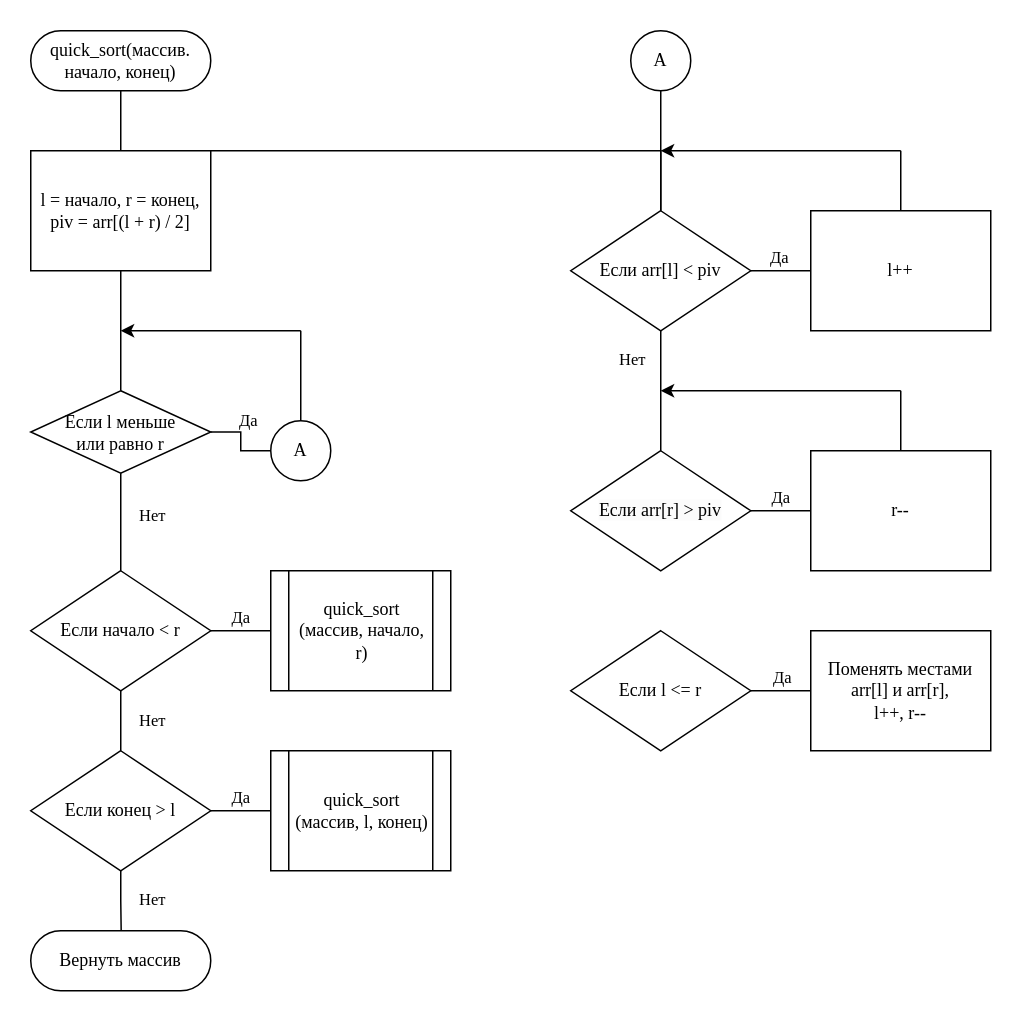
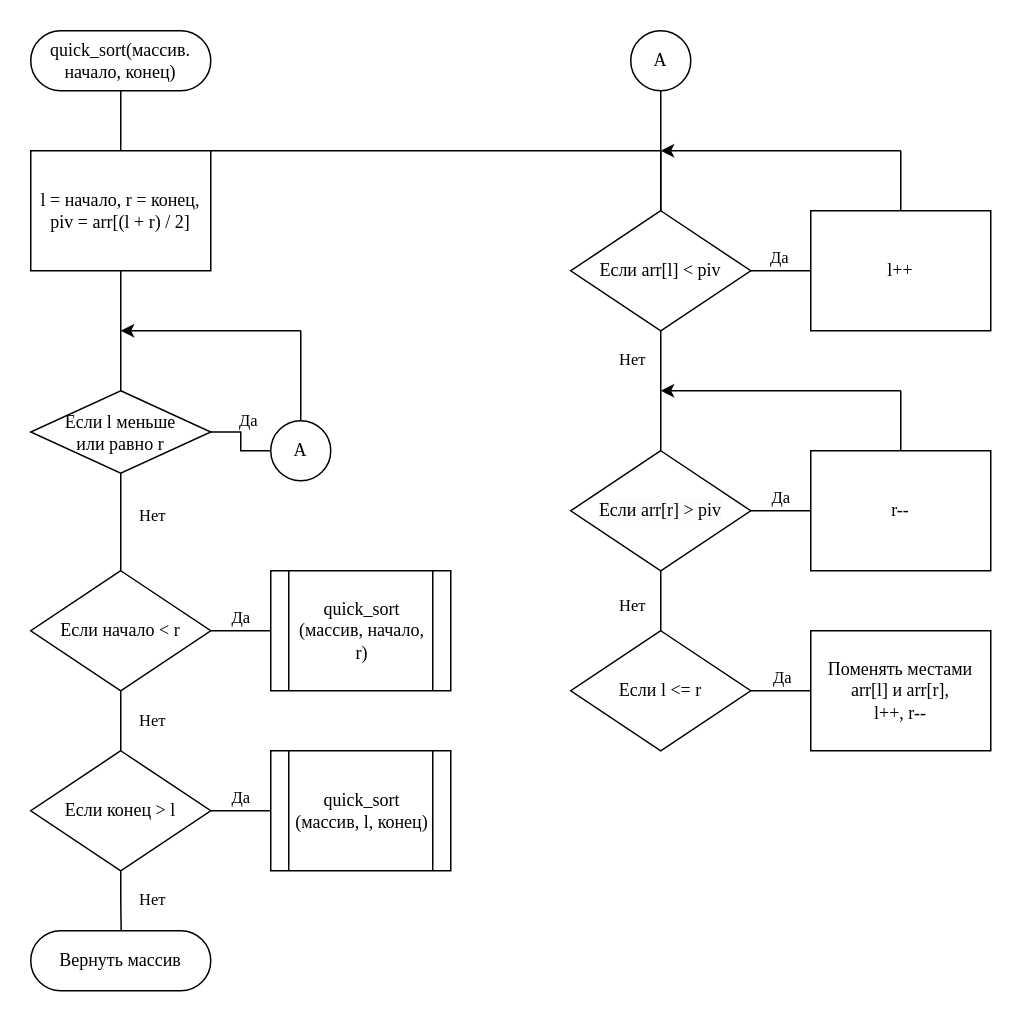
+ <mxCell id="35" style="edgeStyle=orthogonalEdgeStyle;rounded=0;orthogonalLoop=1;jettySize=auto;html=1;exitX=0.5;exitY=1;exitDx=0;exitDy=0;endArrow=none;endFill=0;fontFamily=Times New Roman;" parent="1" source="39" target="43" edge="1"><mxGeometry relative="1" as="geometry" /></mxCell>
+ <mxCell id="36" value="Нет" style="edgeLabel;html=1;align=center;verticalAlign=middle;resizable=0;points=[];fontFamily=Times New Roman;" parent="35" vertex="1" connectable="0"><mxGeometry x="0.083" y="2" relative="1" as="geometry"><mxPoint x="-22" as="offset" /></mxGeometry></mxCell>
